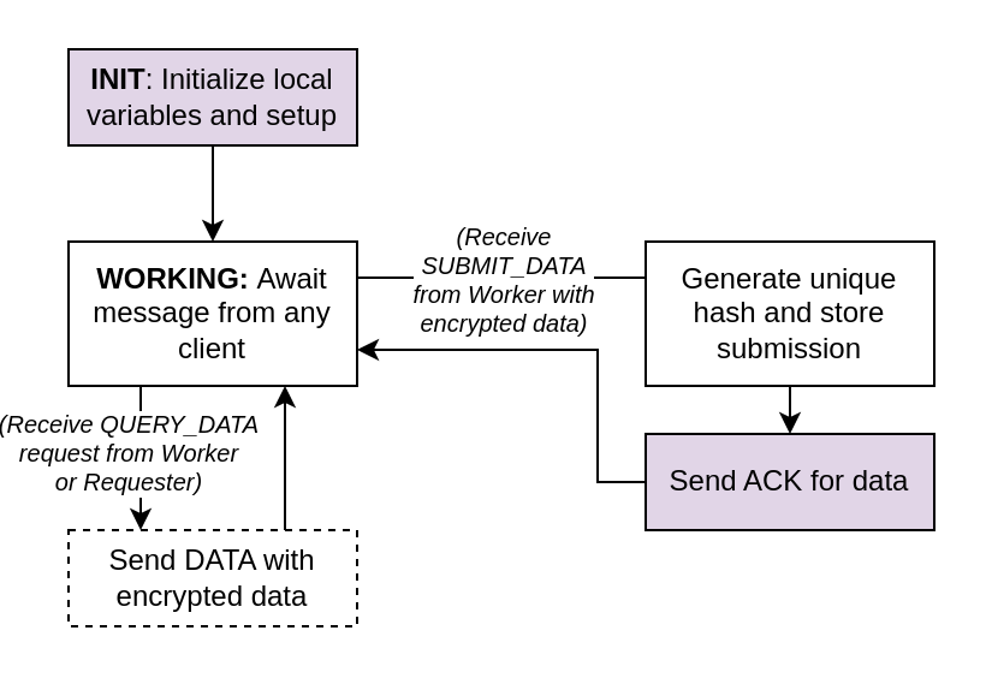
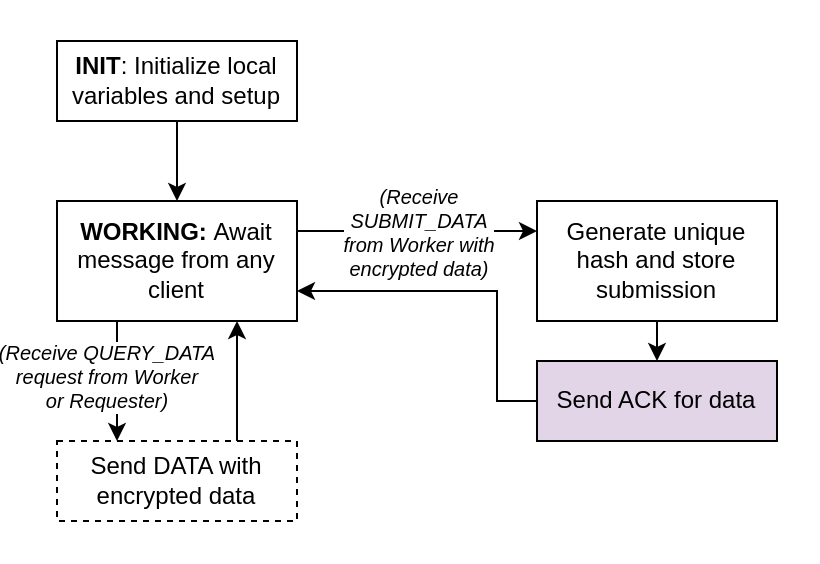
- <mxCell id="3" value="&lt;b&gt;INIT&lt;/b&gt;: Initialize local variables and setup" style="rounded=0;whiteSpace=wrap;html=1;fillColor=#e1d5e7;" vertex="1" parent="1"><mxGeometry x="20" y="20" width="120" height="40" as="geometry" /></mxCell>
+ <mxCell id="3" value="&lt;b&gt;INIT&lt;/b&gt;: Initialize local variables and setup" style="rounded=0;whiteSpace=wrap;html=1;" vertex="1" parent="1"><mxGeometry x="20" y="20" width="120" height="40" as="geometry" /></mxCell>
- <mxCell id="4" style="edgeStyle=orthogonalEdgeStyle;rounded=0;orthogonalLoop=1;jettySize=auto;html=1;exitX=1;exitY=0.25;exitDx=0;exitDy=0;entryX=0;entryY=0.25;entryDx=0;entryDy=0;endArrow=none;" edge="1" parent="1" source="8" target="10"><mxGeometry relative="1" as="geometry" /></mxCell>
+ <mxCell id="4" style="edgeStyle=orthogonalEdgeStyle;rounded=0;orthogonalLoop=1;jettySize=auto;html=1;exitX=1;exitY=0.25;exitDx=0;exitDy=0;entryX=0;entryY=0.25;entryDx=0;entryDy=0;" edge="1" parent="1" source="8" target="10"><mxGeometry relative="1" as="geometry" /></mxCell>
